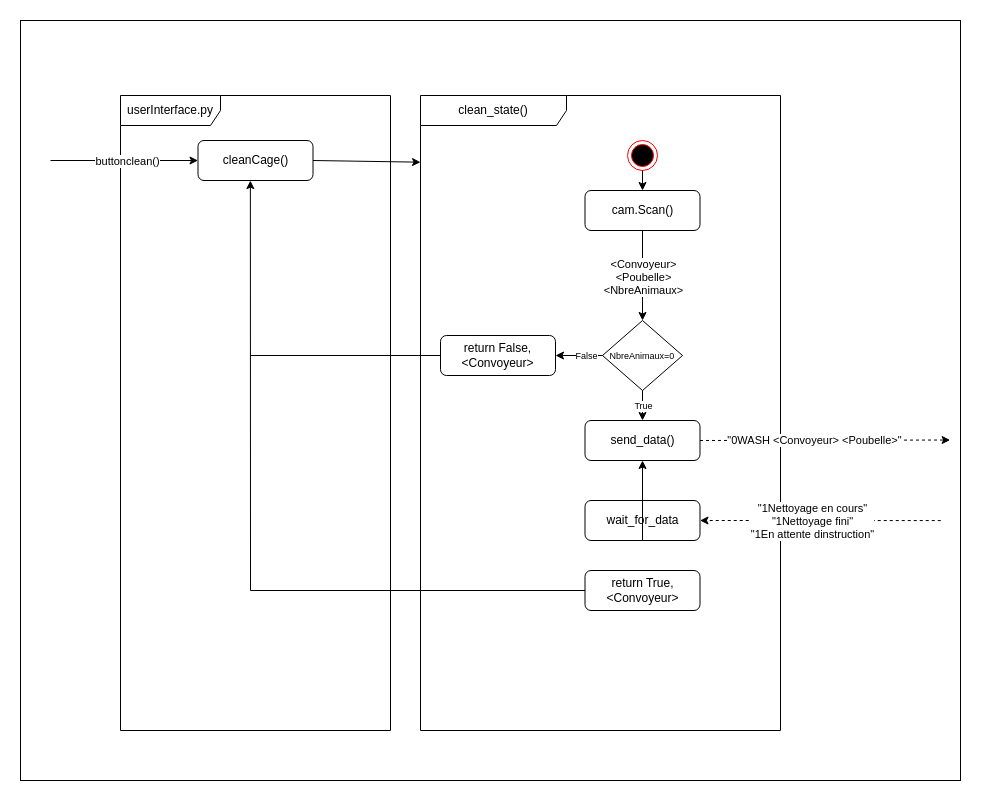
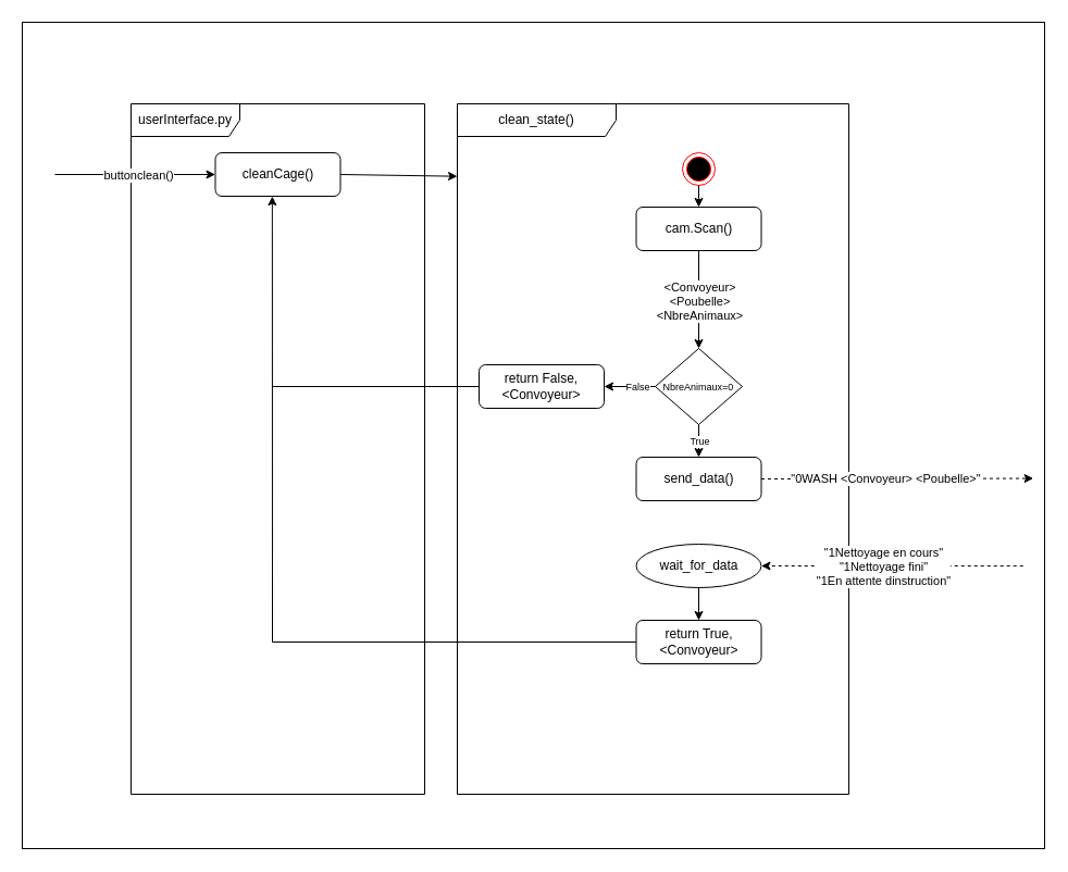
- <mxCell id="23" value="" style="endArrow=classic;html=1;rounded=0;fontSize=9;exitX=0.5;exitY=1;exitDx=0;exitDy=0;" edge="1" parent="1" source="19" target="14"><mxGeometry width="50" height="50" relative="1" as="geometry"><mxPoint x="530" y="420" as="sourcePoint" /><mxPoint x="580" y="370" as="targetPoint" /></mxGeometry></mxCell>
+ <mxCell id="23" value="" style="endArrow=classic;html=1;rounded=0;fontSize=9;exitX=0.5;exitY=1;exitDx=0;exitDy=0;entryX=0.5;entryY=0;entryDx=0;entryDy=0;" edge="1" parent="1" source="19" target="24"><mxGeometry width="50" height="50" relative="1" as="geometry"><mxPoint x="530" y="420" as="sourcePoint" /><mxPoint x="580" y="370" as="targetPoint" /></mxGeometry></mxCell>
- <mxCell id="19" value="wait_for_data" style="rounded=1;whiteSpace=wrap;html=1;" vertex="1" parent="1"><mxGeometry x="584.5" y="500" width="115" height="40" as="geometry" /></mxCell>
+ <mxCell id="19" value="wait_for_data" style="ellipse;whiteSpace=wrap;html=1;" vertex="1" parent="1"><mxGeometry x="584.5" y="500" width="115" height="40" as="geometry" /></mxCell>
